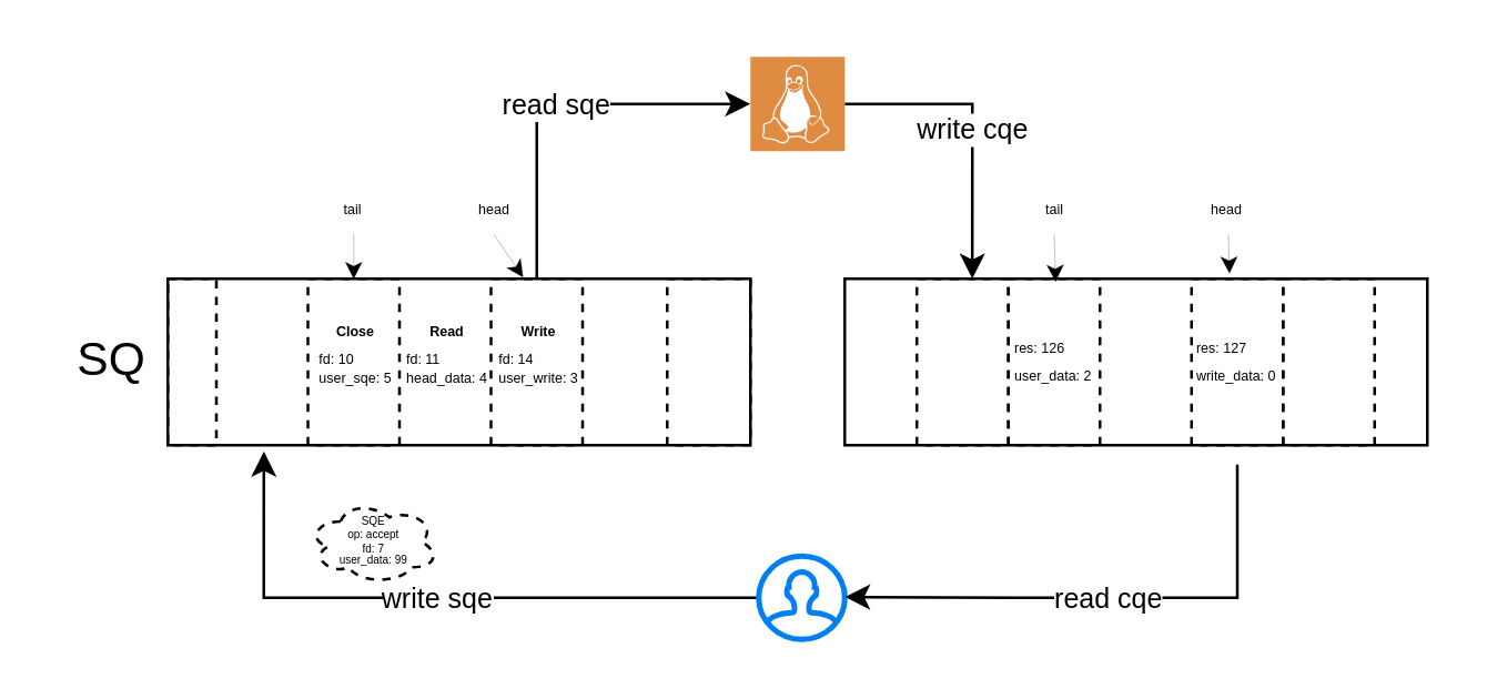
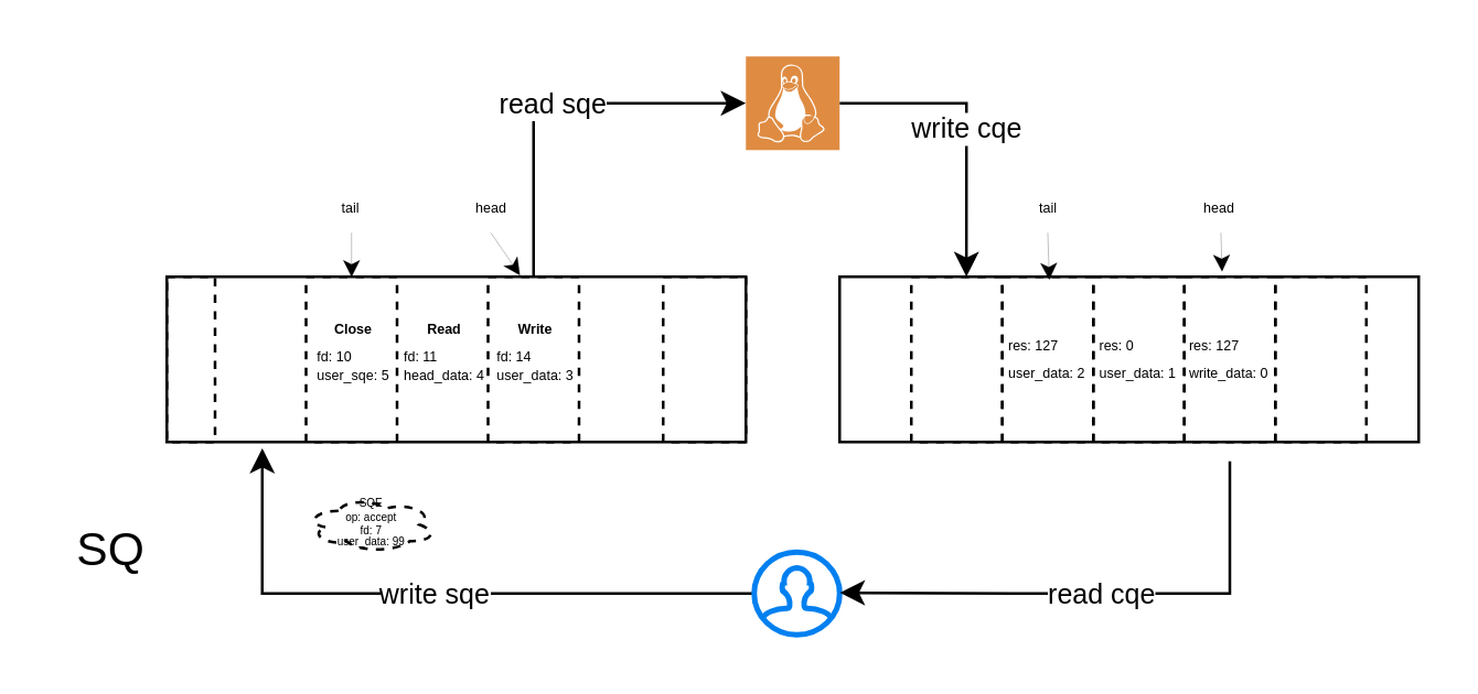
- <mxCell id="8" value="&lt;font style=&quot;line-height: 70%&quot;&gt;&lt;b style=&quot;font-size: 5px&quot;&gt;Write&lt;/b&gt;&lt;br&gt;&lt;br&gt;&lt;div style=&quot;text-align: left ; font-size: 5px&quot;&gt;&lt;span&gt;fd: 14&lt;/span&gt;&lt;/div&gt;&lt;div style=&quot;text-align: left&quot;&gt;&lt;br&gt;&lt;/div&gt;&lt;div style=&quot;text-align: left&quot;&gt;&lt;span&gt;user_write: 3&lt;/span&gt;&lt;/div&gt;&lt;/font&gt;" style="text;html=1;fillColor=none;align=center;verticalAlign=middle;whiteSpace=wrap;rounded=0;perimeterSpacing=7;strokeColor=#000000;horizontal=1;spacingTop=-7;spacing=-2;fontSize=5;dashed=1;spacingLeft=1;" vertex="1" parent="1"><mxGeometry x="176.5" y="100" width="33" height="60" as="geometry" /></mxCell>
+ <mxCell id="8" value="&lt;font style=&quot;line-height: 70%&quot;&gt;&lt;b style=&quot;font-size: 5px&quot;&gt;Write&lt;/b&gt;&lt;br&gt;&lt;br&gt;&lt;div style=&quot;text-align: left ; font-size: 5px&quot;&gt;&lt;span&gt;fd: 14&lt;/span&gt;&lt;/div&gt;&lt;div style=&quot;text-align: left&quot;&gt;&lt;br&gt;&lt;/div&gt;&lt;div style=&quot;text-align: left&quot;&gt;&lt;span&gt;user_data: 3&lt;/span&gt;&lt;/div&gt;&lt;/font&gt;" style="text;html=1;fillColor=none;align=center;verticalAlign=middle;whiteSpace=wrap;rounded=0;perimeterSpacing=7;strokeColor=#000000;horizontal=1;spacingTop=-7;spacing=-2;fontSize=5;dashed=1;spacingLeft=1;" vertex="1" parent="1"><mxGeometry x="176.5" y="100" width="33" height="60" as="geometry" /></mxCell>
- <mxCell id="25" value="&lt;font style=&quot;font-size: 5px ; line-height: 100%&quot;&gt;&lt;br&gt;&lt;div style=&quot;text-align: left&quot;&gt;res: 126&lt;/div&gt;&lt;div style=&quot;text-align: left&quot;&gt;&lt;br&gt;&lt;/div&gt;&lt;div style=&quot;text-align: left&quot;&gt;user_data: 2&lt;/div&gt;&lt;/font&gt;" style="text;html=1;fillColor=none;align=center;verticalAlign=middle;whiteSpace=wrap;rounded=0;perimeterSpacing=7;strokeColor=#000000;horizontal=1;spacingTop=-7;spacing=-1;fontSize=5;dashed=1;" vertex="1" parent="1"><mxGeometry x="363" y="100" width="33" height="60" as="geometry" /></mxCell>
+ <mxCell id="25" value="&lt;font style=&quot;font-size: 5px ; line-height: 100%&quot;&gt;&lt;br&gt;&lt;div style=&quot;text-align: left&quot;&gt;res: 127&lt;/div&gt;&lt;div style=&quot;text-align: left&quot;&gt;&lt;br&gt;&lt;/div&gt;&lt;div style=&quot;text-align: left&quot;&gt;user_data: 2&lt;/div&gt;&lt;/font&gt;" style="text;html=1;fillColor=none;align=center;verticalAlign=middle;whiteSpace=wrap;rounded=0;perimeterSpacing=7;strokeColor=#000000;horizontal=1;spacingTop=-7;spacing=-1;fontSize=5;dashed=1;" vertex="1" parent="1"><mxGeometry x="363" y="100" width="33" height="60" as="geometry" /></mxCell>
- <mxCell id="19" value="&lt;font style=&quot;font-size: 17px&quot;&gt;SQ&lt;/font&gt;" style="text;html=1;strokeColor=none;fillColor=none;align=center;verticalAlign=middle;whiteSpace=wrap;rounded=0;dashed=1;fontSize=4;" vertex="1" parent="1"><mxGeometry x="20" y="100" width="40" height="60" as="geometry" /></mxCell>
+ <mxCell id="19" value="&lt;font style=&quot;font-size: 17px&quot;&gt;SQ&lt;/font&gt;" style="text;html=1;strokeColor=none;fillColor=none;align=center;verticalAlign=middle;whiteSpace=wrap;rounded=0;dashed=1;fontSize=4;" vertex="1" parent="1"><mxGeometry x="20" y="170" width="40" height="60" as="geometry" /></mxCell>
+ <mxCell id="22" value="&lt;font style=&quot;font-size: 5px ; line-height: 100%&quot;&gt;&lt;br&gt;&lt;div style=&quot;text-align: left&quot;&gt;res: 0&lt;/div&gt;&lt;div style=&quot;text-align: left&quot;&gt;&lt;br&gt;&lt;/div&gt;&lt;div style=&quot;text-align: left&quot;&gt;user_data: 1&lt;/div&gt;&lt;/font&gt;" style="text;html=1;fillColor=none;align=center;verticalAlign=middle;whiteSpace=wrap;rounded=0;perimeterSpacing=7;strokeColor=#000000;horizontal=1;spacingTop=-7;spacing=-1;fontSize=5;dashed=1;" vertex="1" parent="1"><mxGeometry x="396" y="100" width="33" height="60" as="geometry" /></mxCell>
- <mxCell id="18" value="SQE&lt;br style=&quot;font-size: 4px;&quot;&gt;op: accept&lt;br style=&quot;font-size: 4px;&quot;&gt;fd: 7&lt;br style=&quot;font-size: 4px;&quot;&gt;user_data: 99" style="ellipse;shape=cloud;whiteSpace=wrap;html=1;dashed=1;fontSize=4;strokeColor=#000000;fillColor=none;gradientColor=none;verticalAlign=middle;" vertex="1" parent="1"><mxGeometry x="110.5" y="180" width="47" height="30" as="geometry" /></mxCell>
+ <mxCell id="18" value="SQE&lt;br style=&quot;font-size: 4px;&quot;&gt;op: accept&lt;br style=&quot;font-size: 4px;&quot;&gt;fd: 7&lt;br style=&quot;font-size: 4px;&quot;&gt;user_data: 99" style="ellipse;shape=cloud;whiteSpace=wrap;html=1;dashed=1;fontSize=4;strokeColor=#000000;fillColor=none;gradientColor=none;verticalAlign=middle;" vertex="1" parent="1"><mxGeometry x="110.5" y="180" width="47" height="20" as="geometry" /></mxCell>
